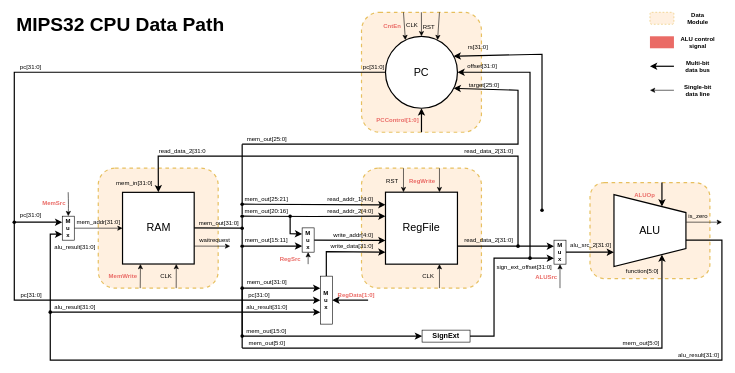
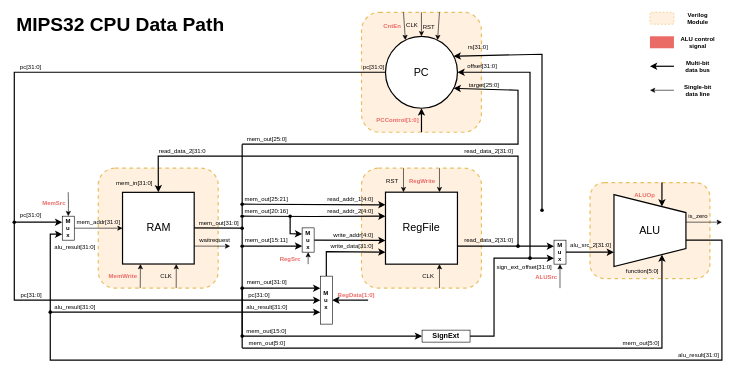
- <mxCell id="128" value="Data&lt;br&gt;Module" style="text;html=1;strokeColor=none;fillColor=none;align=center;verticalAlign=middle;whiteSpace=wrap;rounded=0;labelBackgroundColor=none;sketch=0;fontStyle=1;fontSize=10;" vertex="1" parent="120"><mxGeometry x="40" width="80" height="20" as="geometry" /></mxCell>
+ <mxCell id="128" value="Verilog&lt;br&gt;Module" style="text;html=1;strokeColor=none;fillColor=none;align=center;verticalAlign=middle;whiteSpace=wrap;rounded=0;labelBackgroundColor=none;sketch=0;fontStyle=1;fontSize=10;" vertex="1" parent="120"><mxGeometry x="40" width="80" height="20" as="geometry" /></mxCell>
